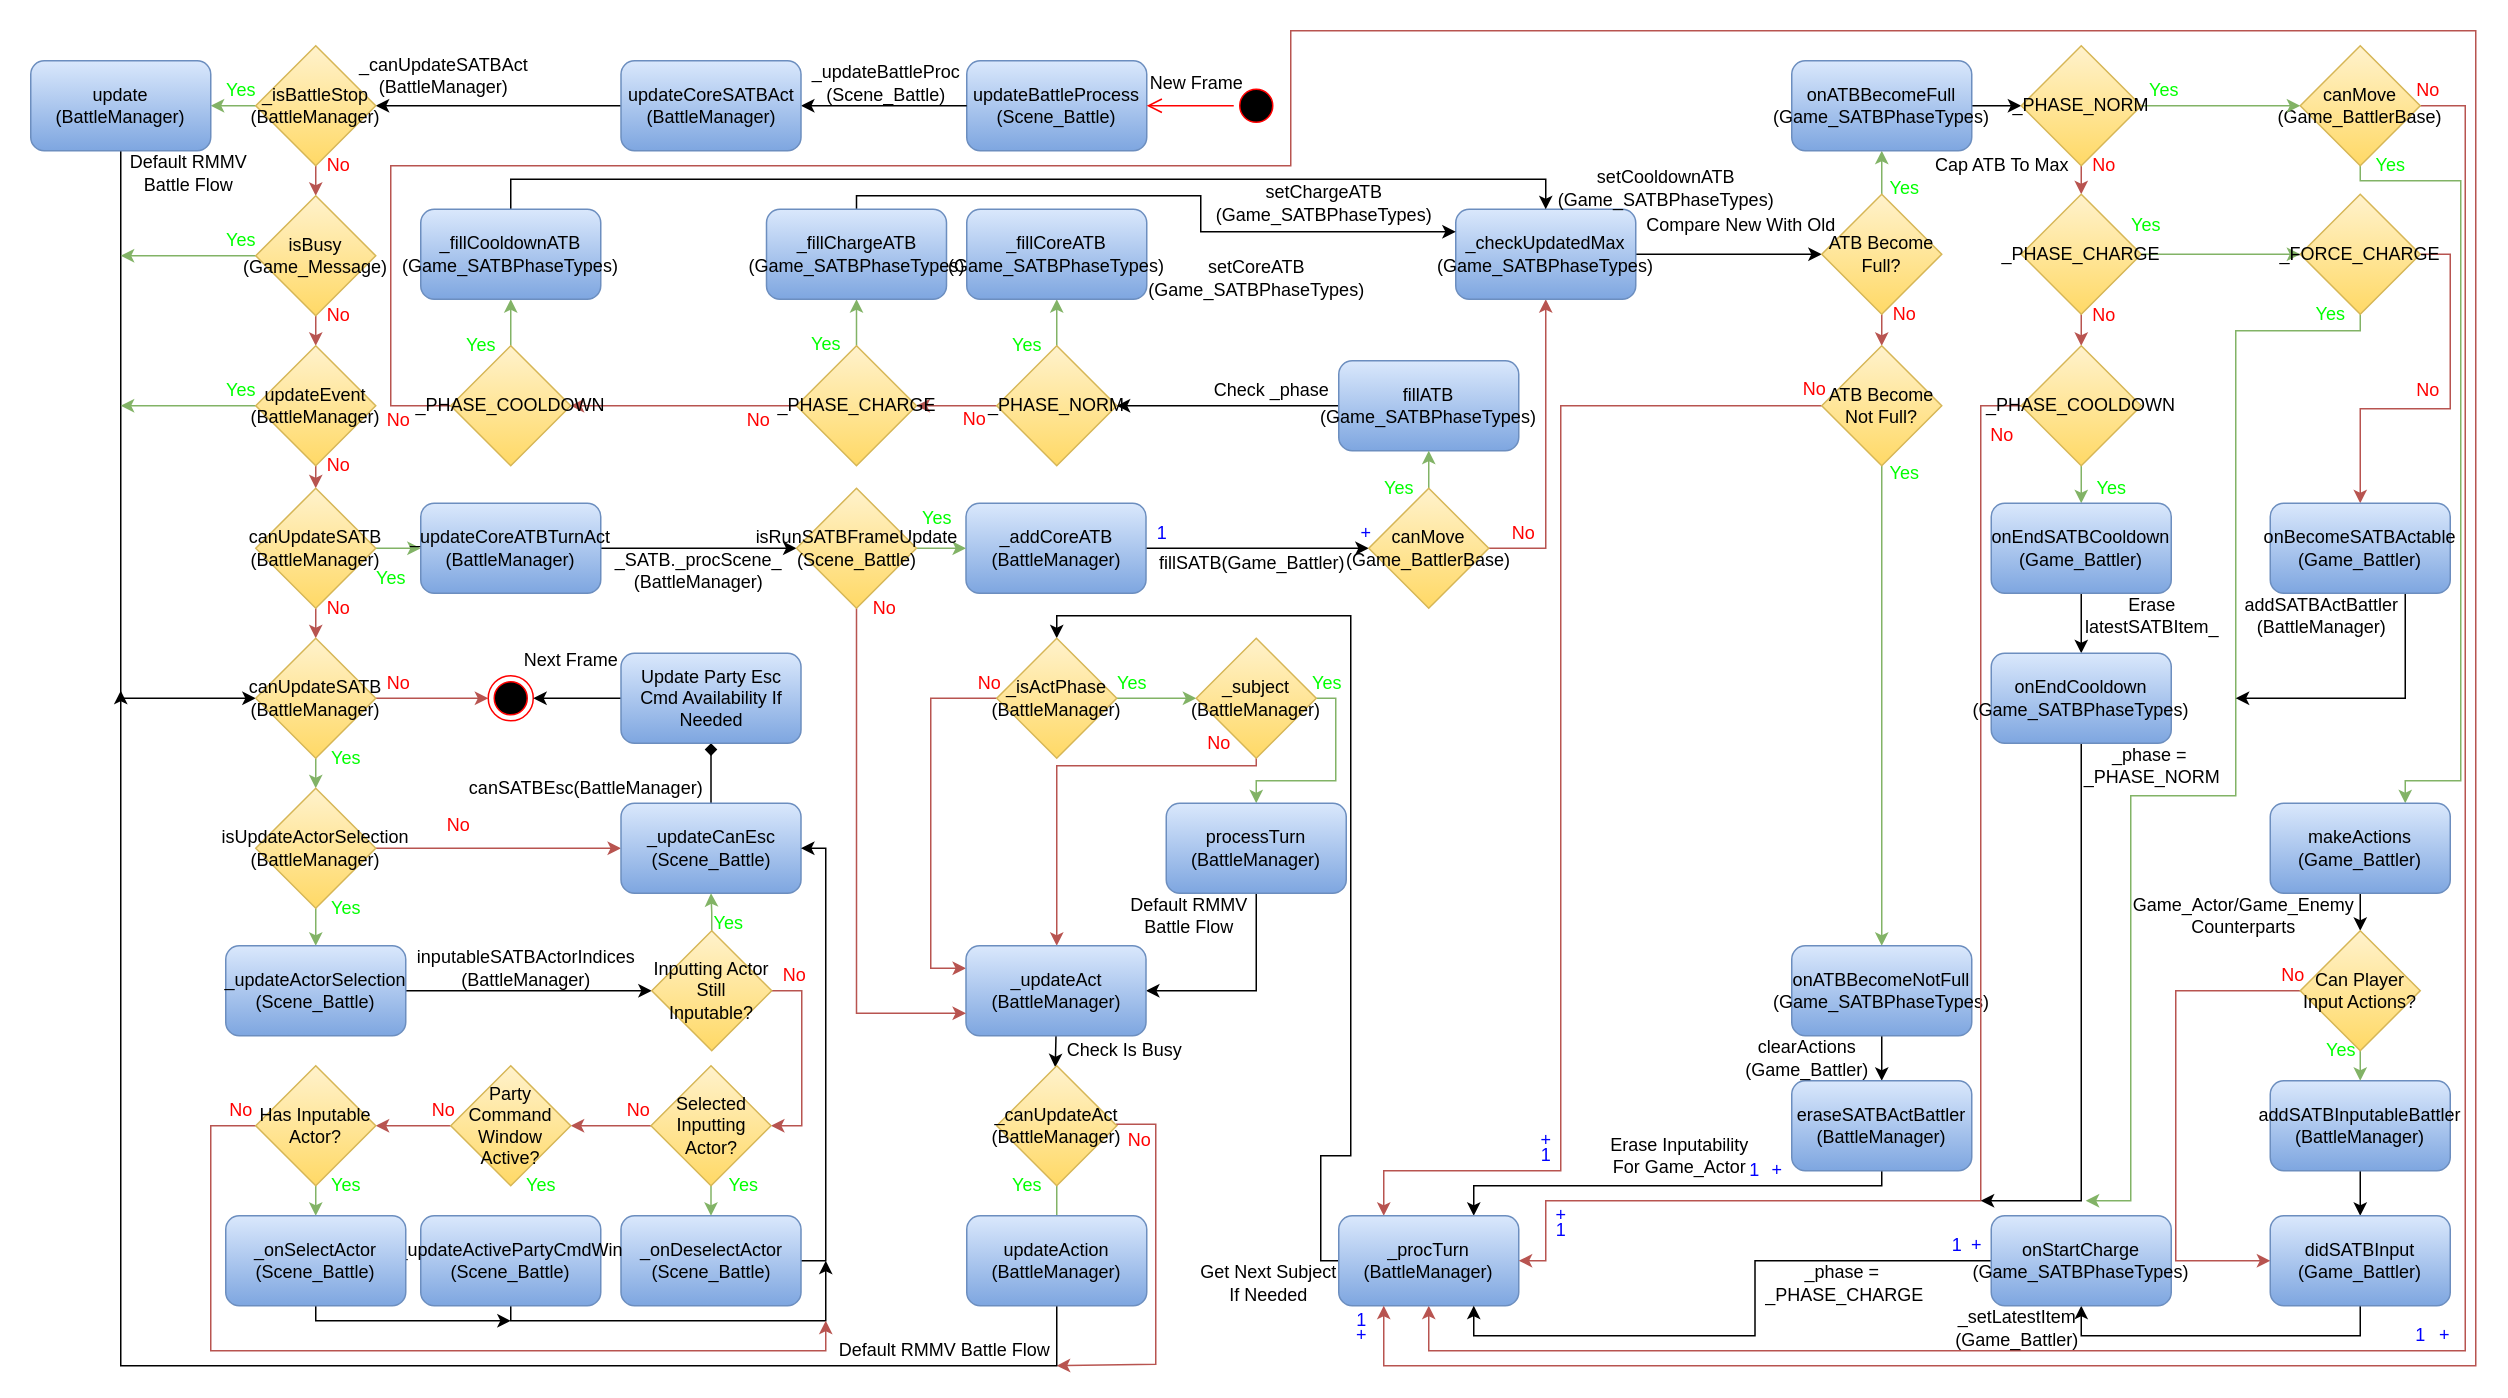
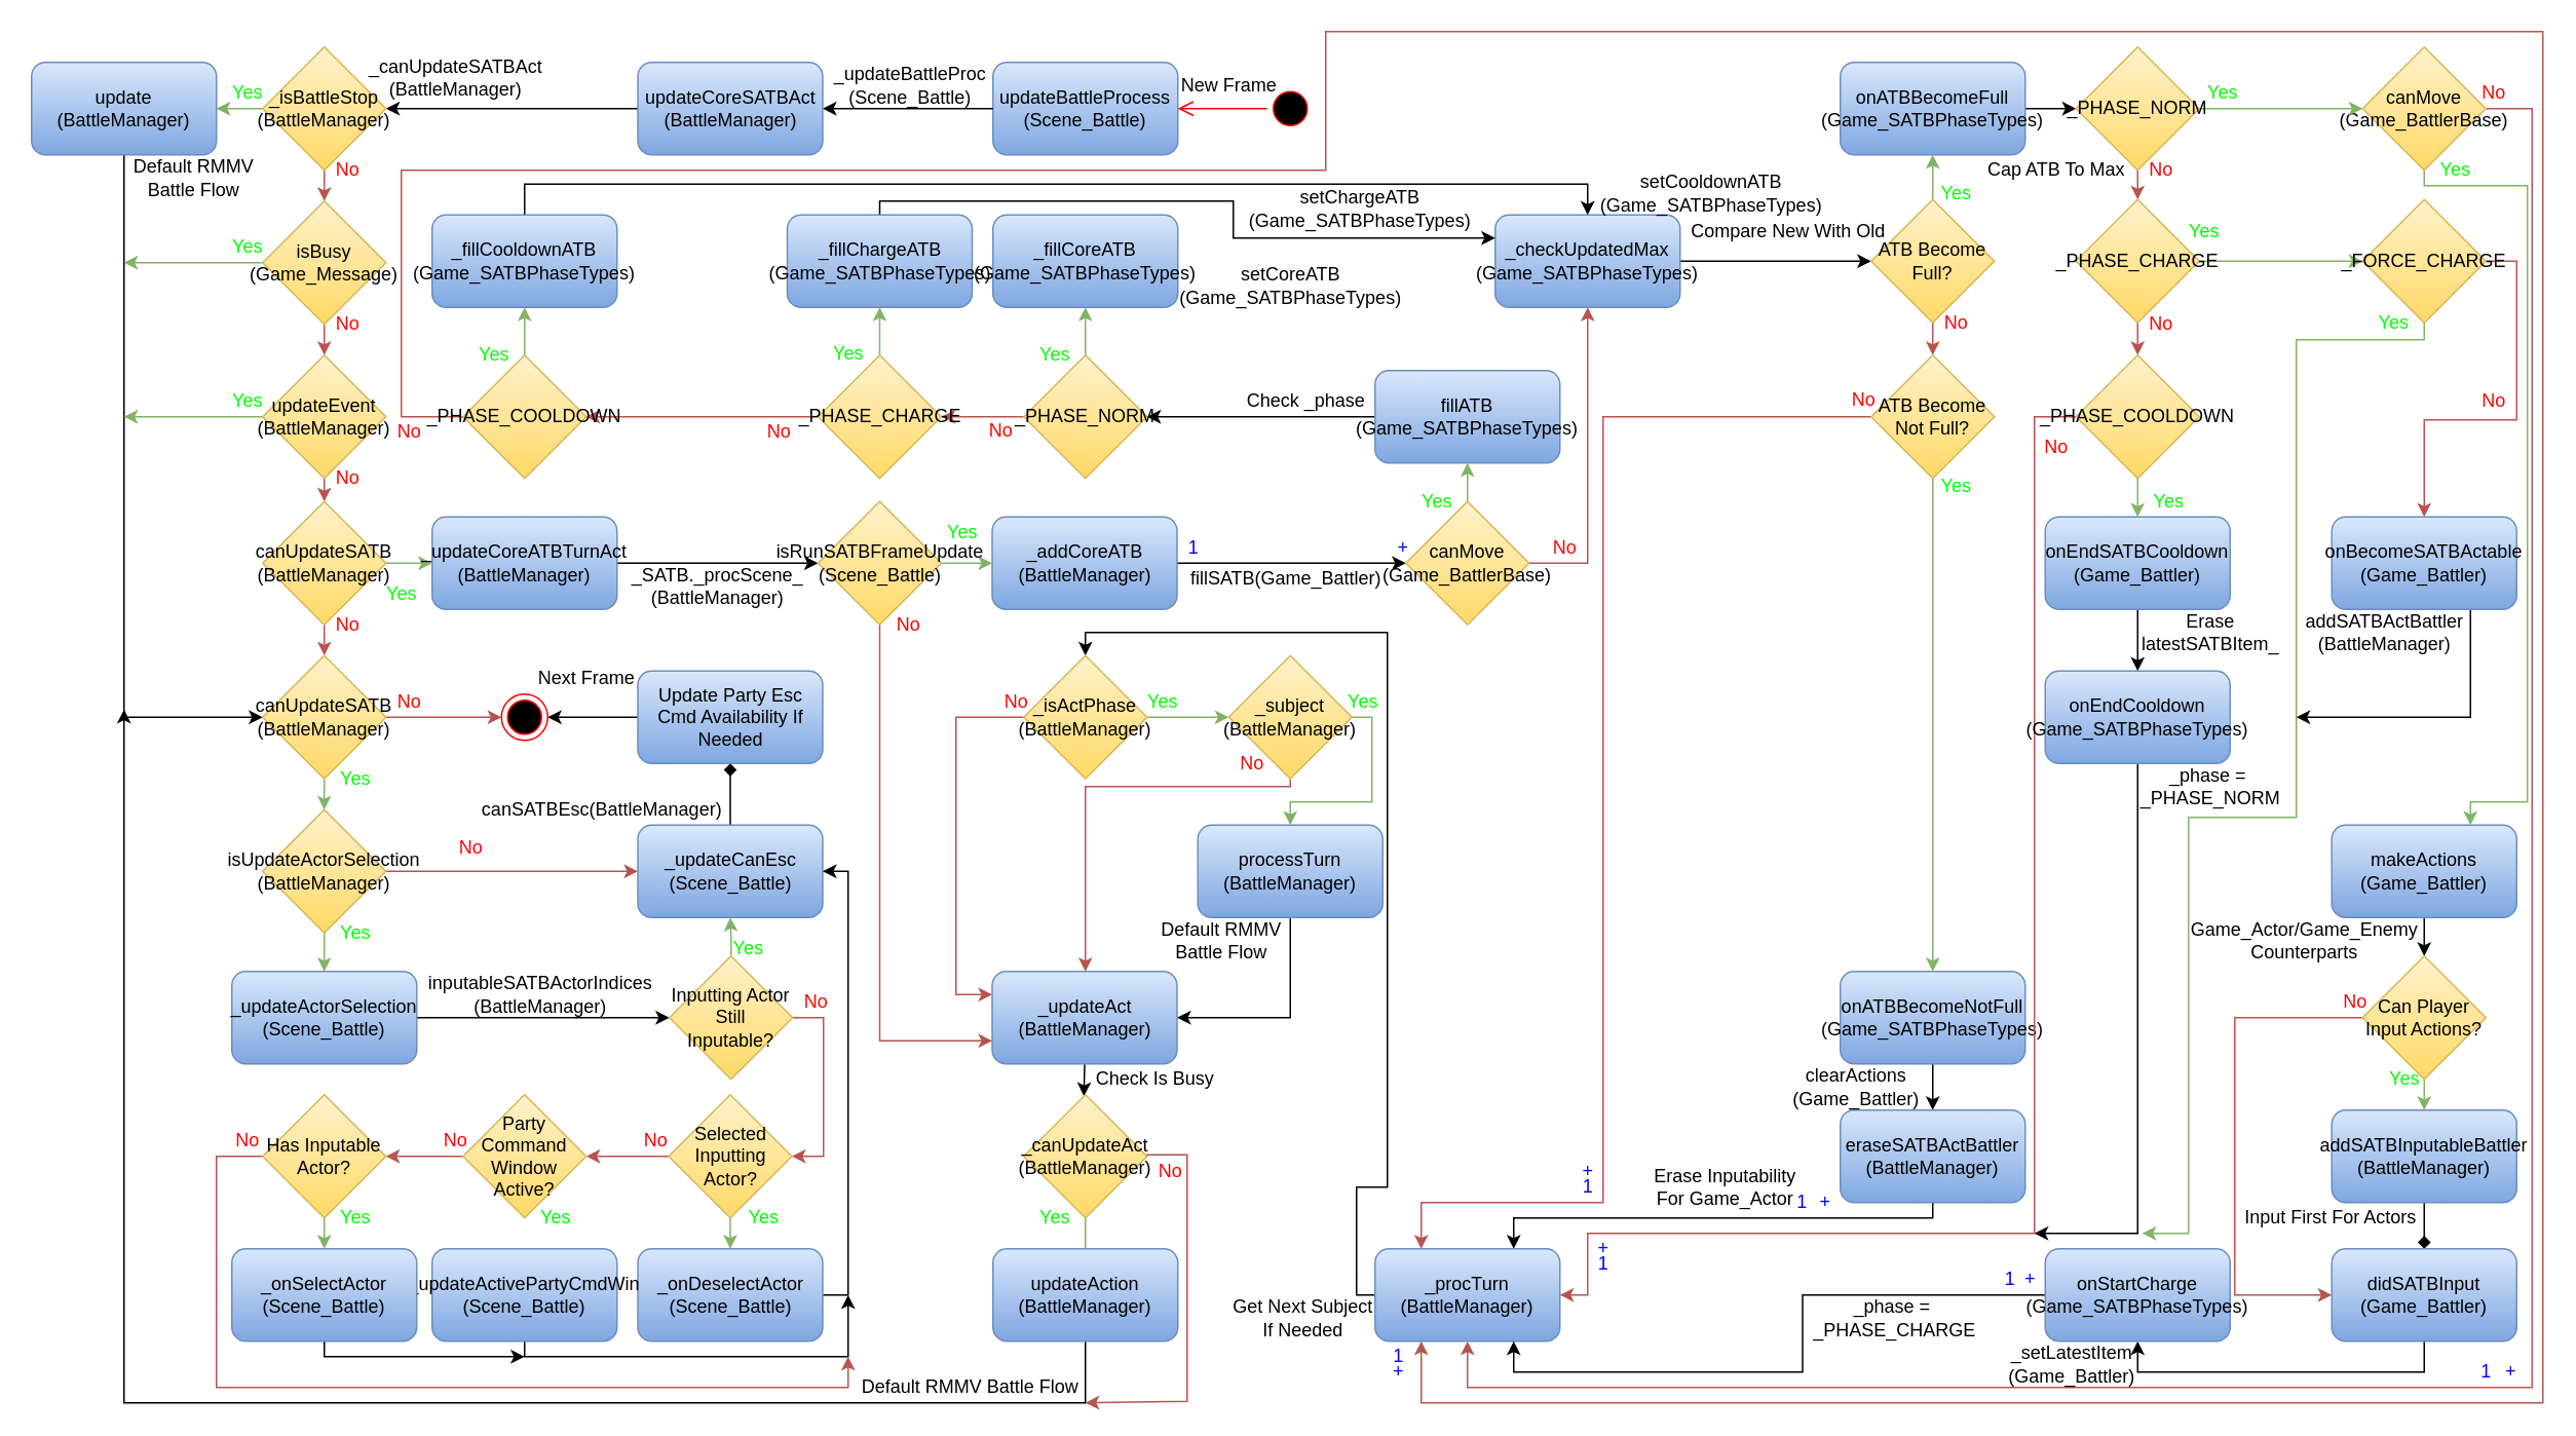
+ <mxCell id="148" value="Input First For Actors" style="text;html=1;align=center;verticalAlign=middle;resizable=0;points=[];autosize=1;fontColor=#000000;" parent="1" vertex="1"><mxGeometry x="1447" y="780" width="130" height="20" as="geometry" /></mxCell>
- <mxCell id="145" style="edgeStyle=orthogonalEdgeStyle;rounded=0;orthogonalLoop=1;jettySize=auto;html=1;exitX=0.5;exitY=1;exitDx=0;exitDy=0;entryX=0.5;entryY=0;entryDx=0;entryDy=0;" edge="1" parent="1" source="146" target="218"><mxGeometry relative="1" as="geometry" /></mxCell>
+ <mxCell id="145" style="edgeStyle=orthogonalEdgeStyle;rounded=0;orthogonalLoop=1;jettySize=auto;html=1;exitX=0.5;exitY=1;exitDx=0;exitDy=0;entryX=0.5;entryY=0;entryDx=0;entryDy=0;endArrow=diamond;" edge="1" parent="1" source="146" target="218"><mxGeometry relative="1" as="geometry" /></mxCell>
